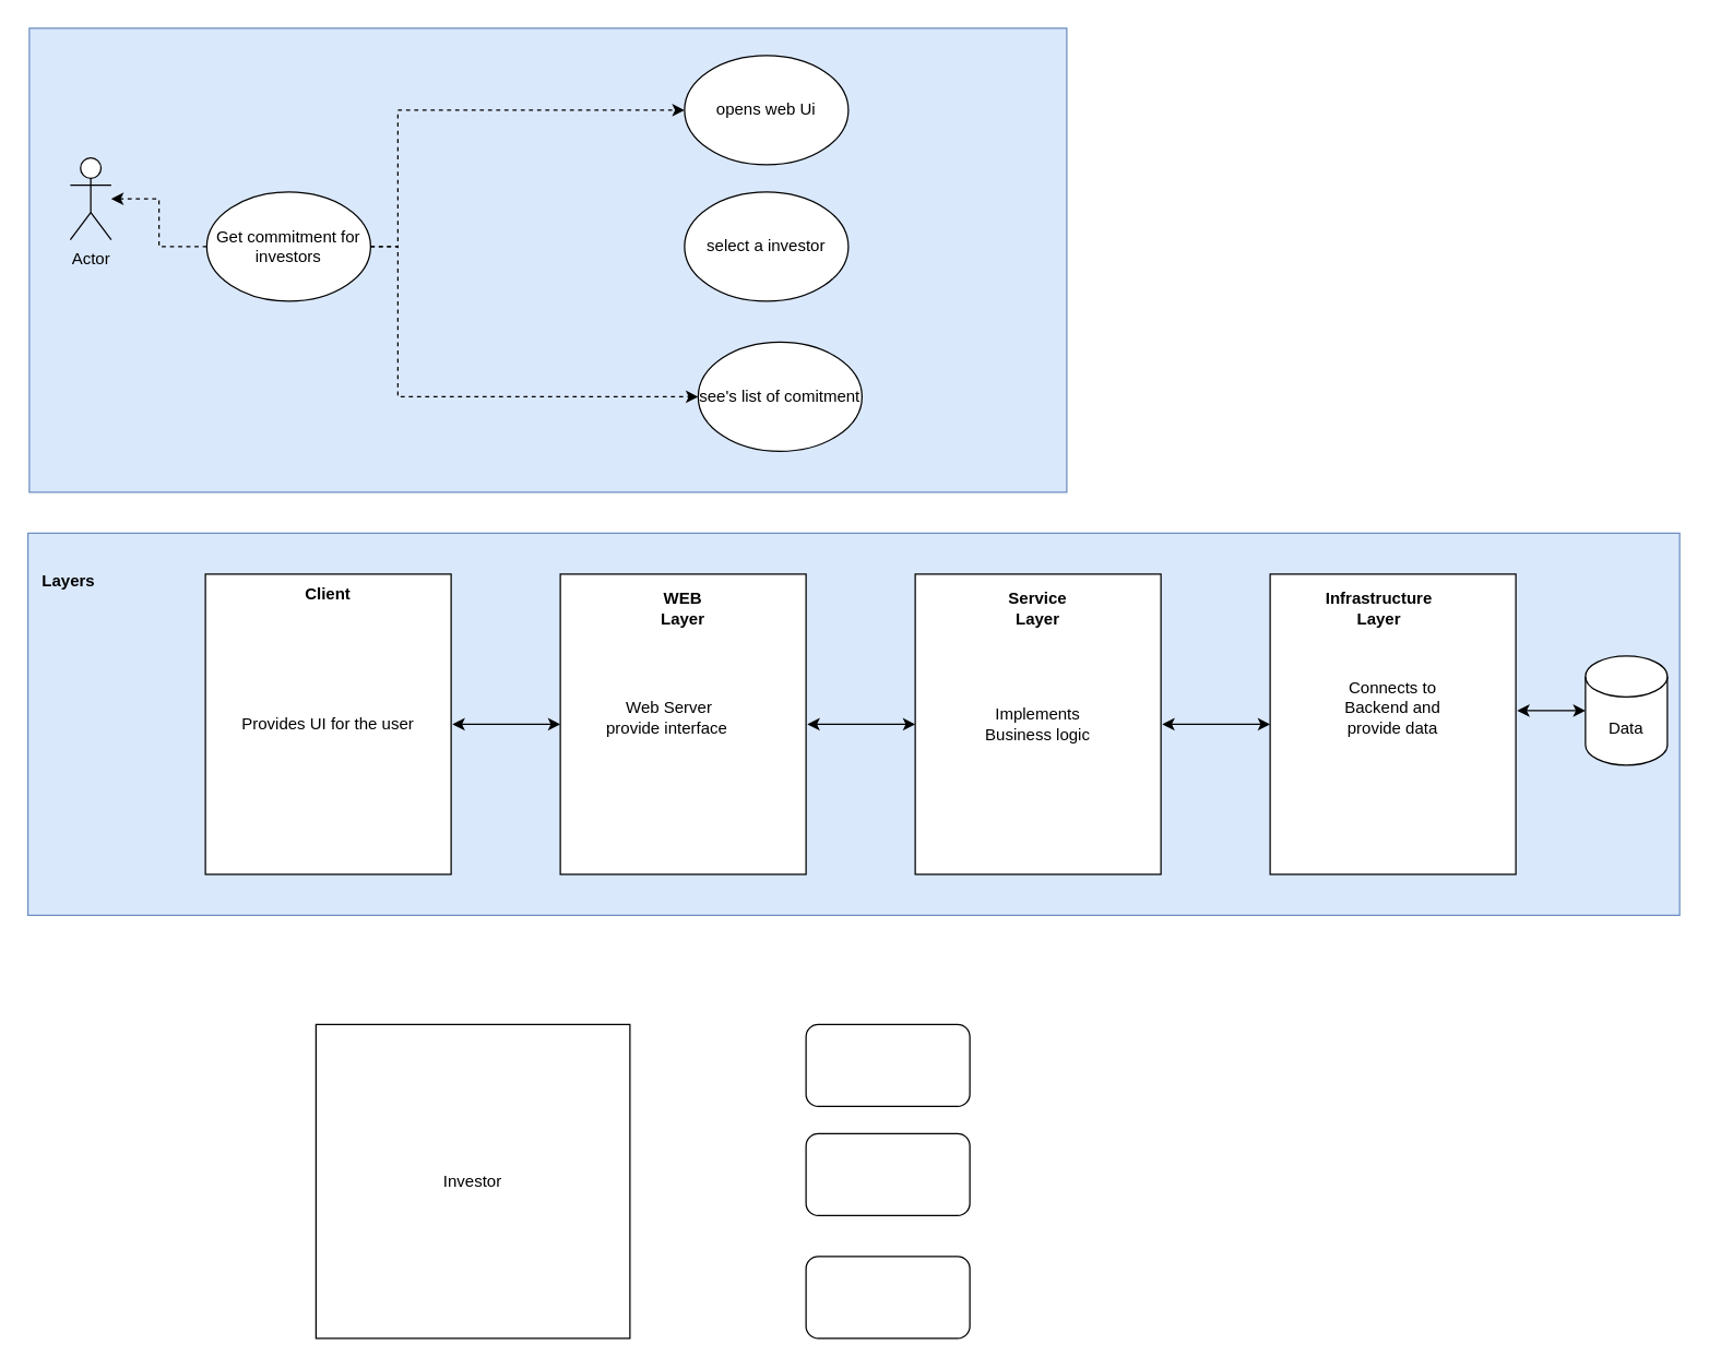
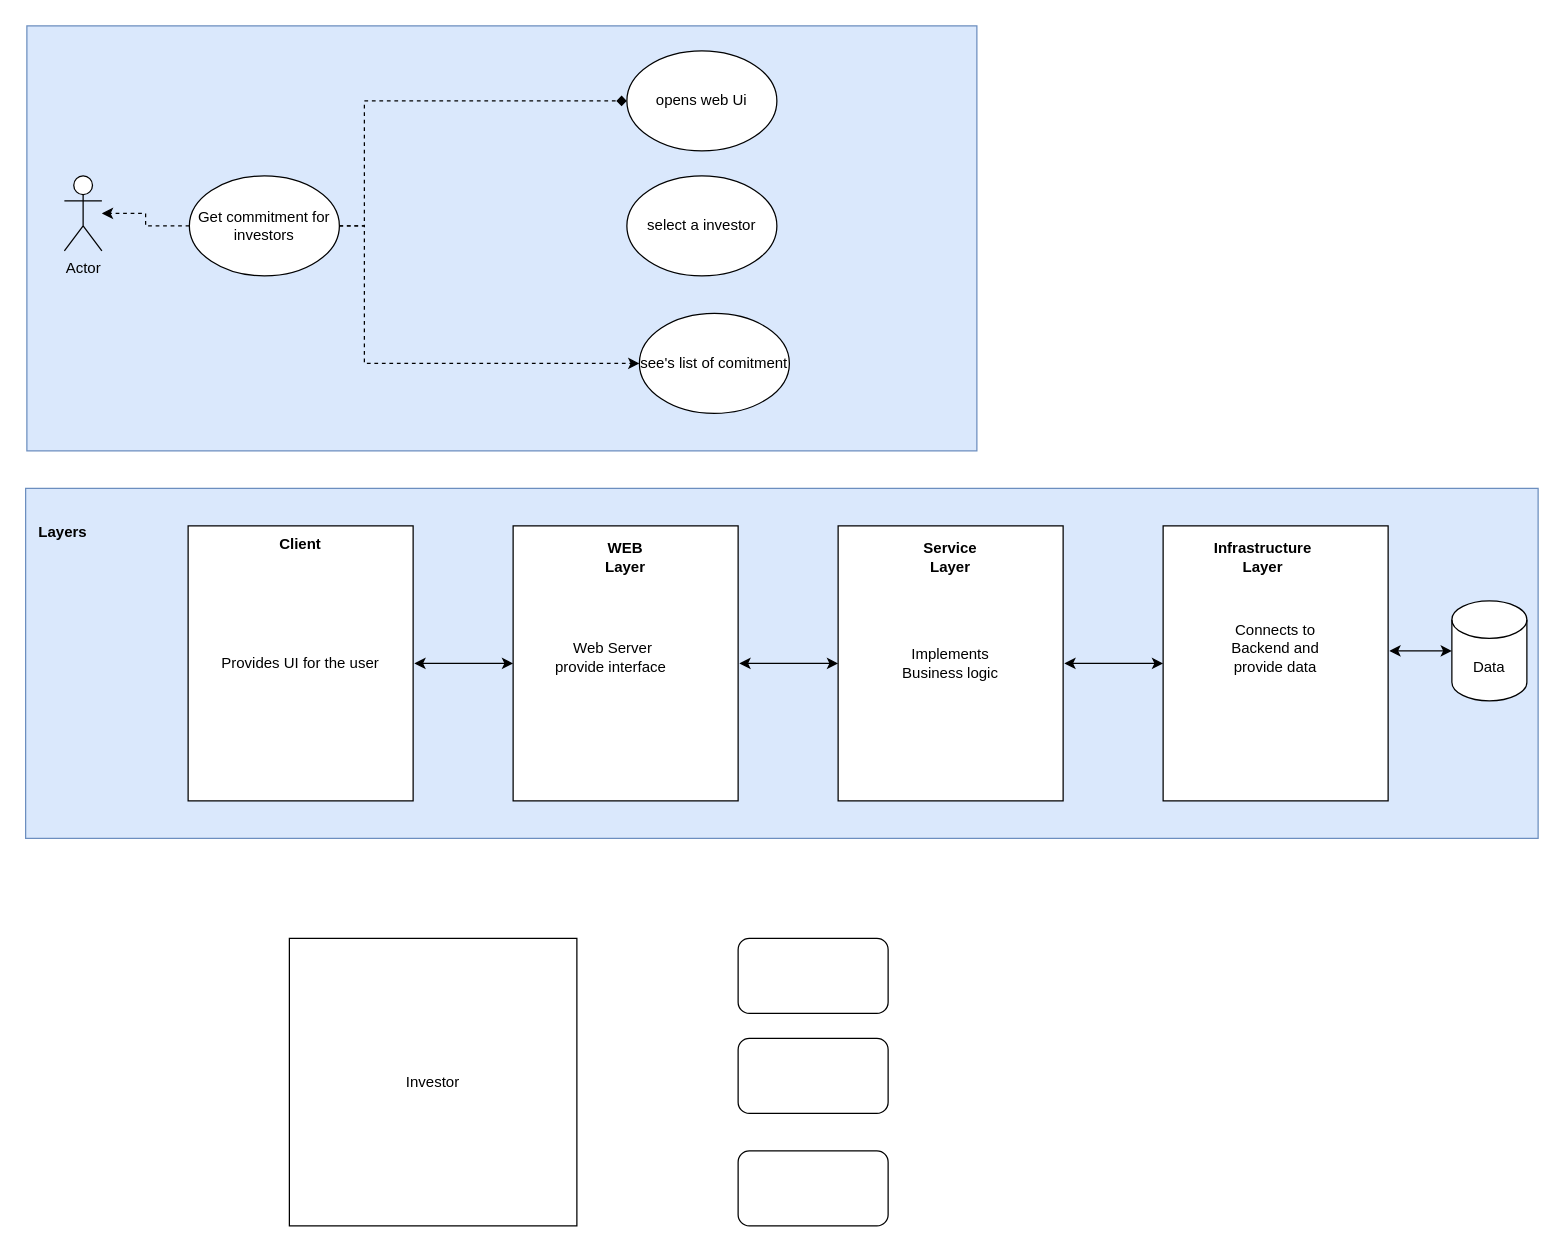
- <mxCell id="4" value="" style="edgeStyle=orthogonalEdgeStyle;rounded=0;orthogonalLoop=1;jettySize=auto;html=1;dashed=1;" parent="1" source="7" target="8" edge="1"><mxGeometry relative="1" as="geometry"><Array as="points"><mxPoint x="291" y="180" /><mxPoint x="291" y="80" /></Array></mxGeometry></mxCell>
+ <mxCell id="4" value="" style="edgeStyle=orthogonalEdgeStyle;rounded=0;orthogonalLoop=1;jettySize=auto;html=1;dashed=1;endArrow=diamond;" parent="1" source="7" target="8" edge="1"><mxGeometry relative="1" as="geometry"><Array as="points"><mxPoint x="291" y="180" /><mxPoint x="291" y="80" /></Array></mxGeometry></mxCell>
- <mxCell id="3" value="Actor" style="shape=umlActor;verticalLabelPosition=bottom;verticalAlign=top;html=1;outlineConnect=0;" parent="1" vertex="1"><mxGeometry x="51" y="115" width="30" height="60" as="geometry" /></mxCell>
+ <mxCell id="3" value="Actor" style="shape=umlActor;verticalLabelPosition=bottom;verticalAlign=top;html=1;outlineConnect=0;" parent="1" vertex="1"><mxGeometry x="51" y="140" width="30" height="60" as="geometry" /></mxCell>
